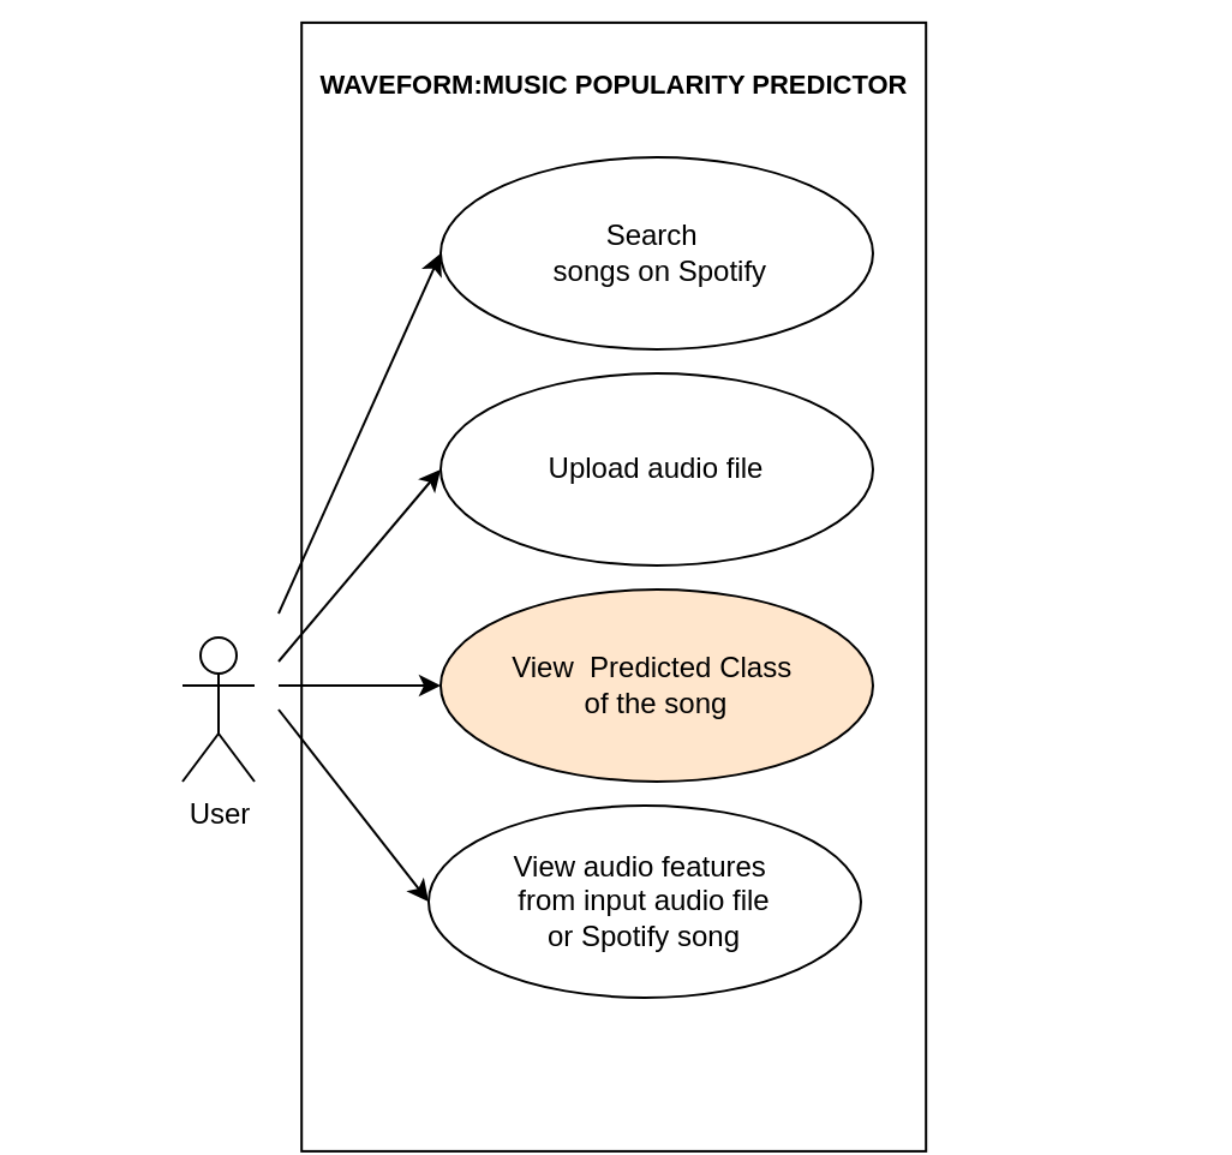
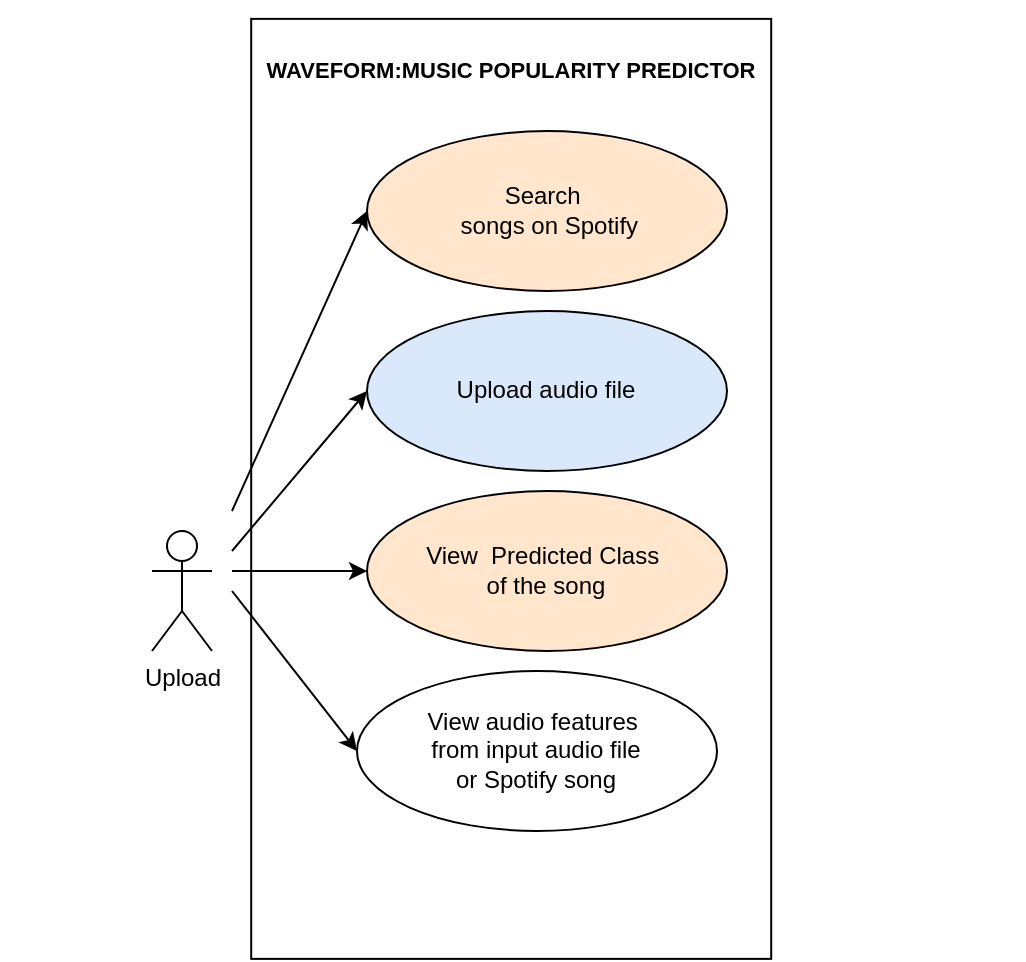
- <mxCell id="8" value="Search&amp;nbsp;&lt;div&gt;&lt;span style=&quot;background-color: initial;&quot;&gt;&amp;nbsp;songs on Spotify&lt;/span&gt;&lt;/div&gt;" style="ellipse;whiteSpace=wrap;html=1;rotation=0;" parent="1" vertex="1"><mxGeometry x="183" y="65" width="180" height="80" as="geometry" /></mxCell>
+ <mxCell id="8" value="Search&amp;nbsp;&lt;div&gt;&lt;span style=&quot;background-color: initial;&quot;&gt;&amp;nbsp;songs on Spotify&lt;/span&gt;&lt;/div&gt;" style="ellipse;whiteSpace=wrap;html=1;rotation=0;fillColor=#ffe6cc;" parent="1" vertex="1"><mxGeometry x="183" y="65" width="180" height="80" as="geometry" /></mxCell>
- <mxCell id="4" value="Upload audio file" style="ellipse;whiteSpace=wrap;html=1;rotation=0;" parent="1" vertex="1"><mxGeometry x="183" y="155" width="180" height="80" as="geometry" /></mxCell>
+ <mxCell id="4" value="Upload audio file" style="ellipse;whiteSpace=wrap;html=1;rotation=0;fillColor=#dae8fc;" parent="1" vertex="1"><mxGeometry x="183" y="155" width="180" height="80" as="geometry" /></mxCell>
- <mxCell id="3" value="User" style="shape=umlActor;verticalLabelPosition=bottom;verticalAlign=top;html=1;outlineConnect=0;" parent="1" vertex="1"><mxGeometry x="75.5" y="265" width="30" height="60" as="geometry" /></mxCell>
+ <mxCell id="3" value="Upload" style="shape=umlActor;verticalLabelPosition=bottom;verticalAlign=top;html=1;outlineConnect=0;" parent="1" vertex="1"><mxGeometry x="75.5" y="265" width="30" height="60" as="geometry" /></mxCell>
